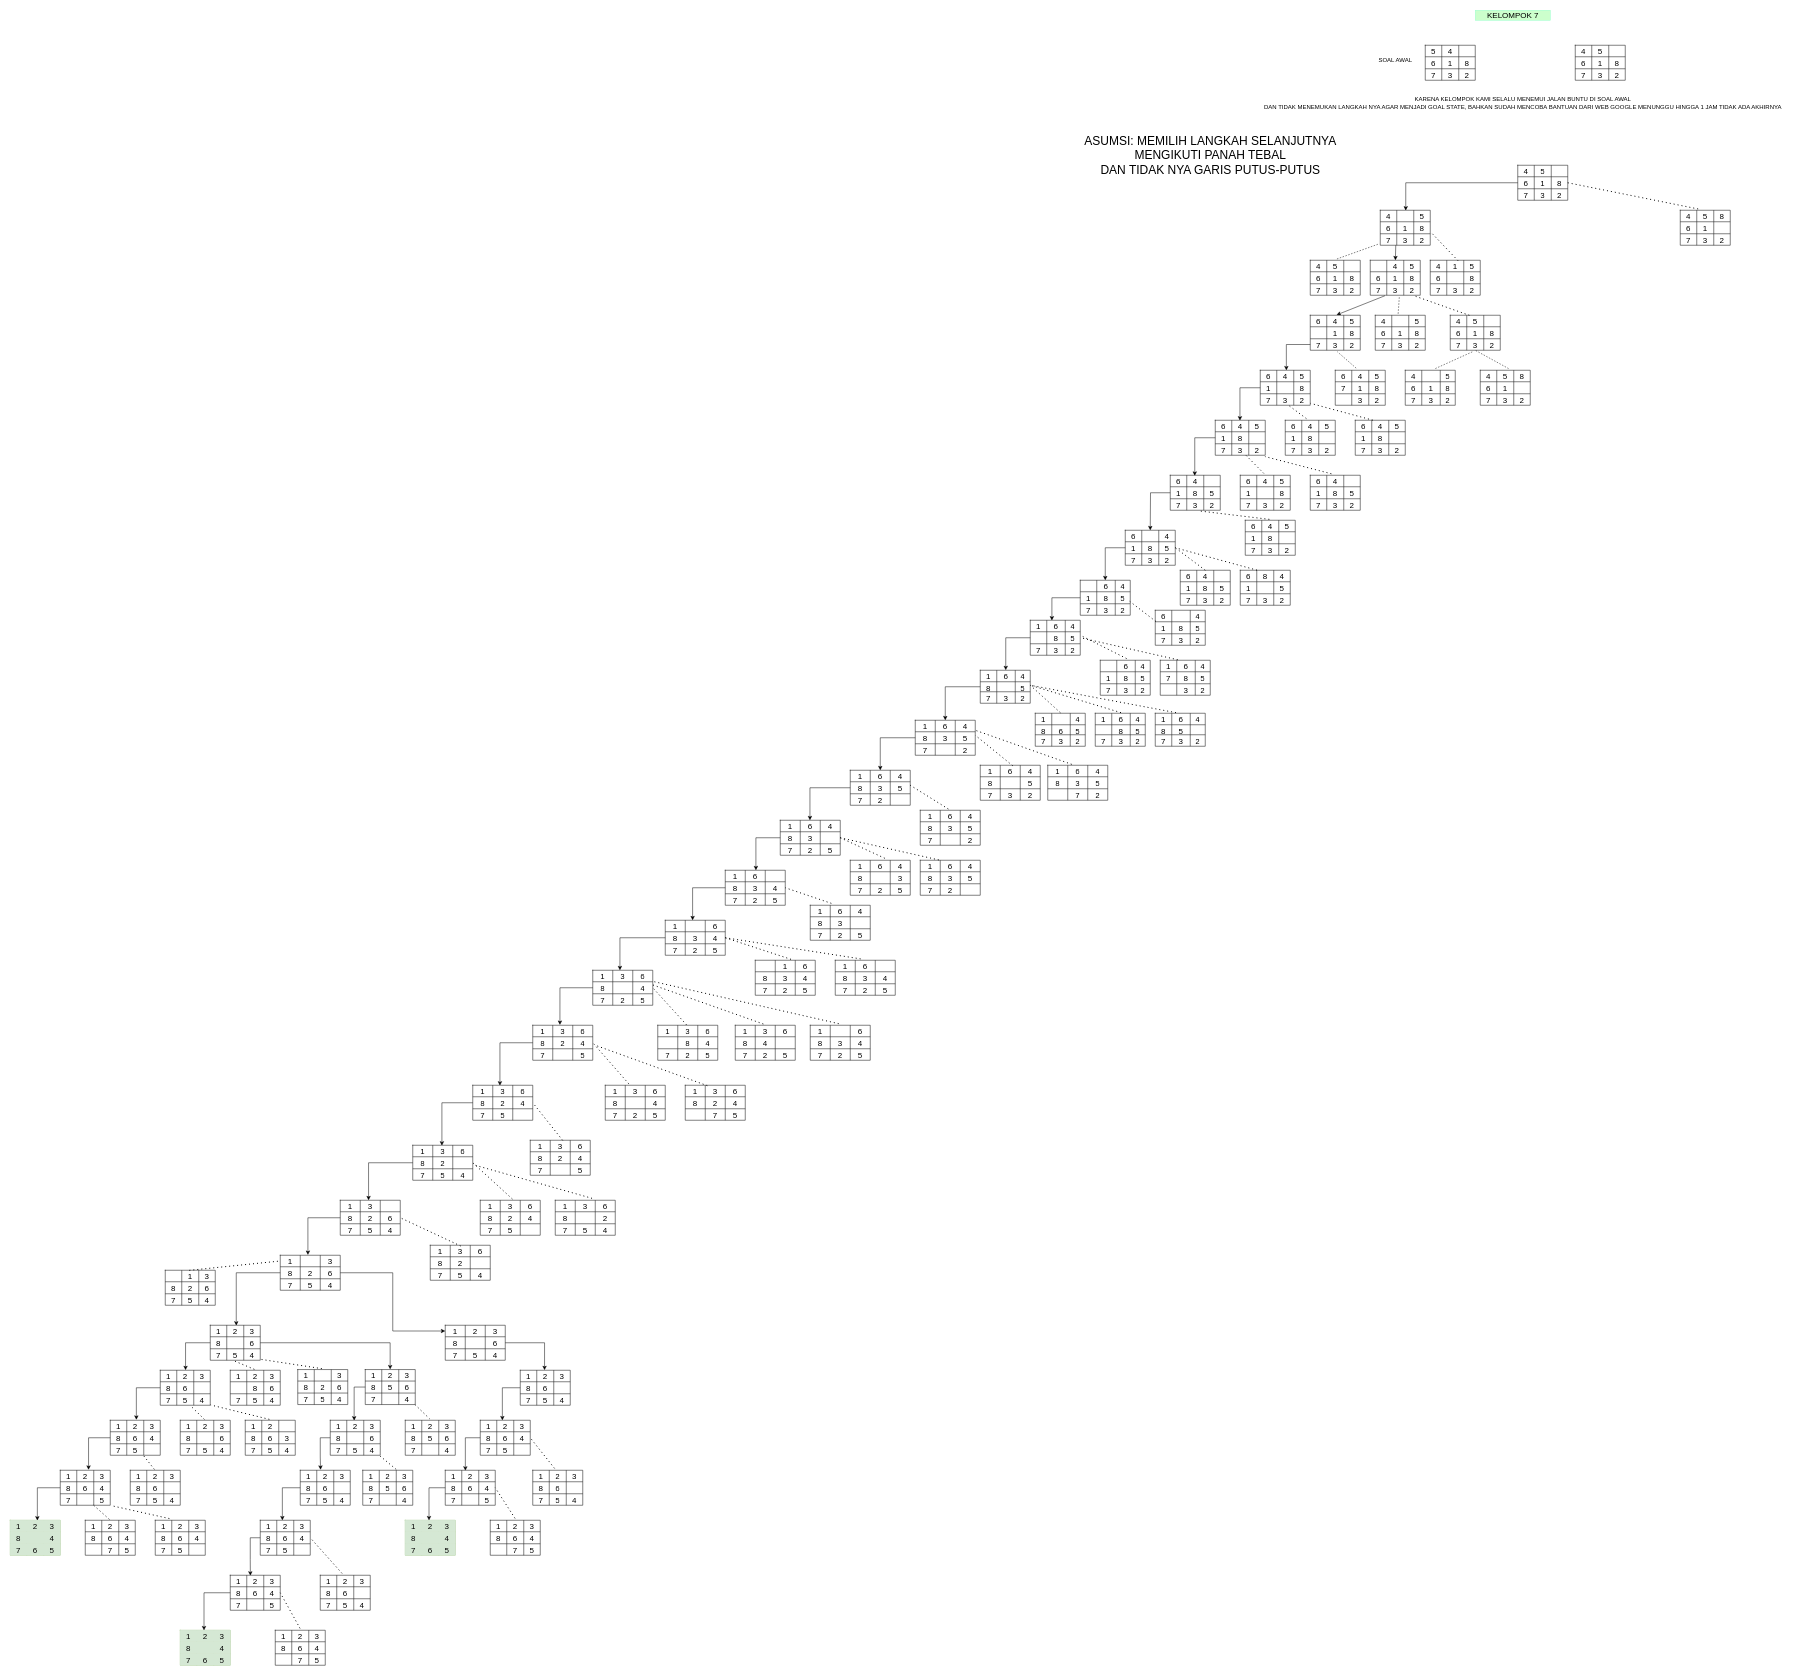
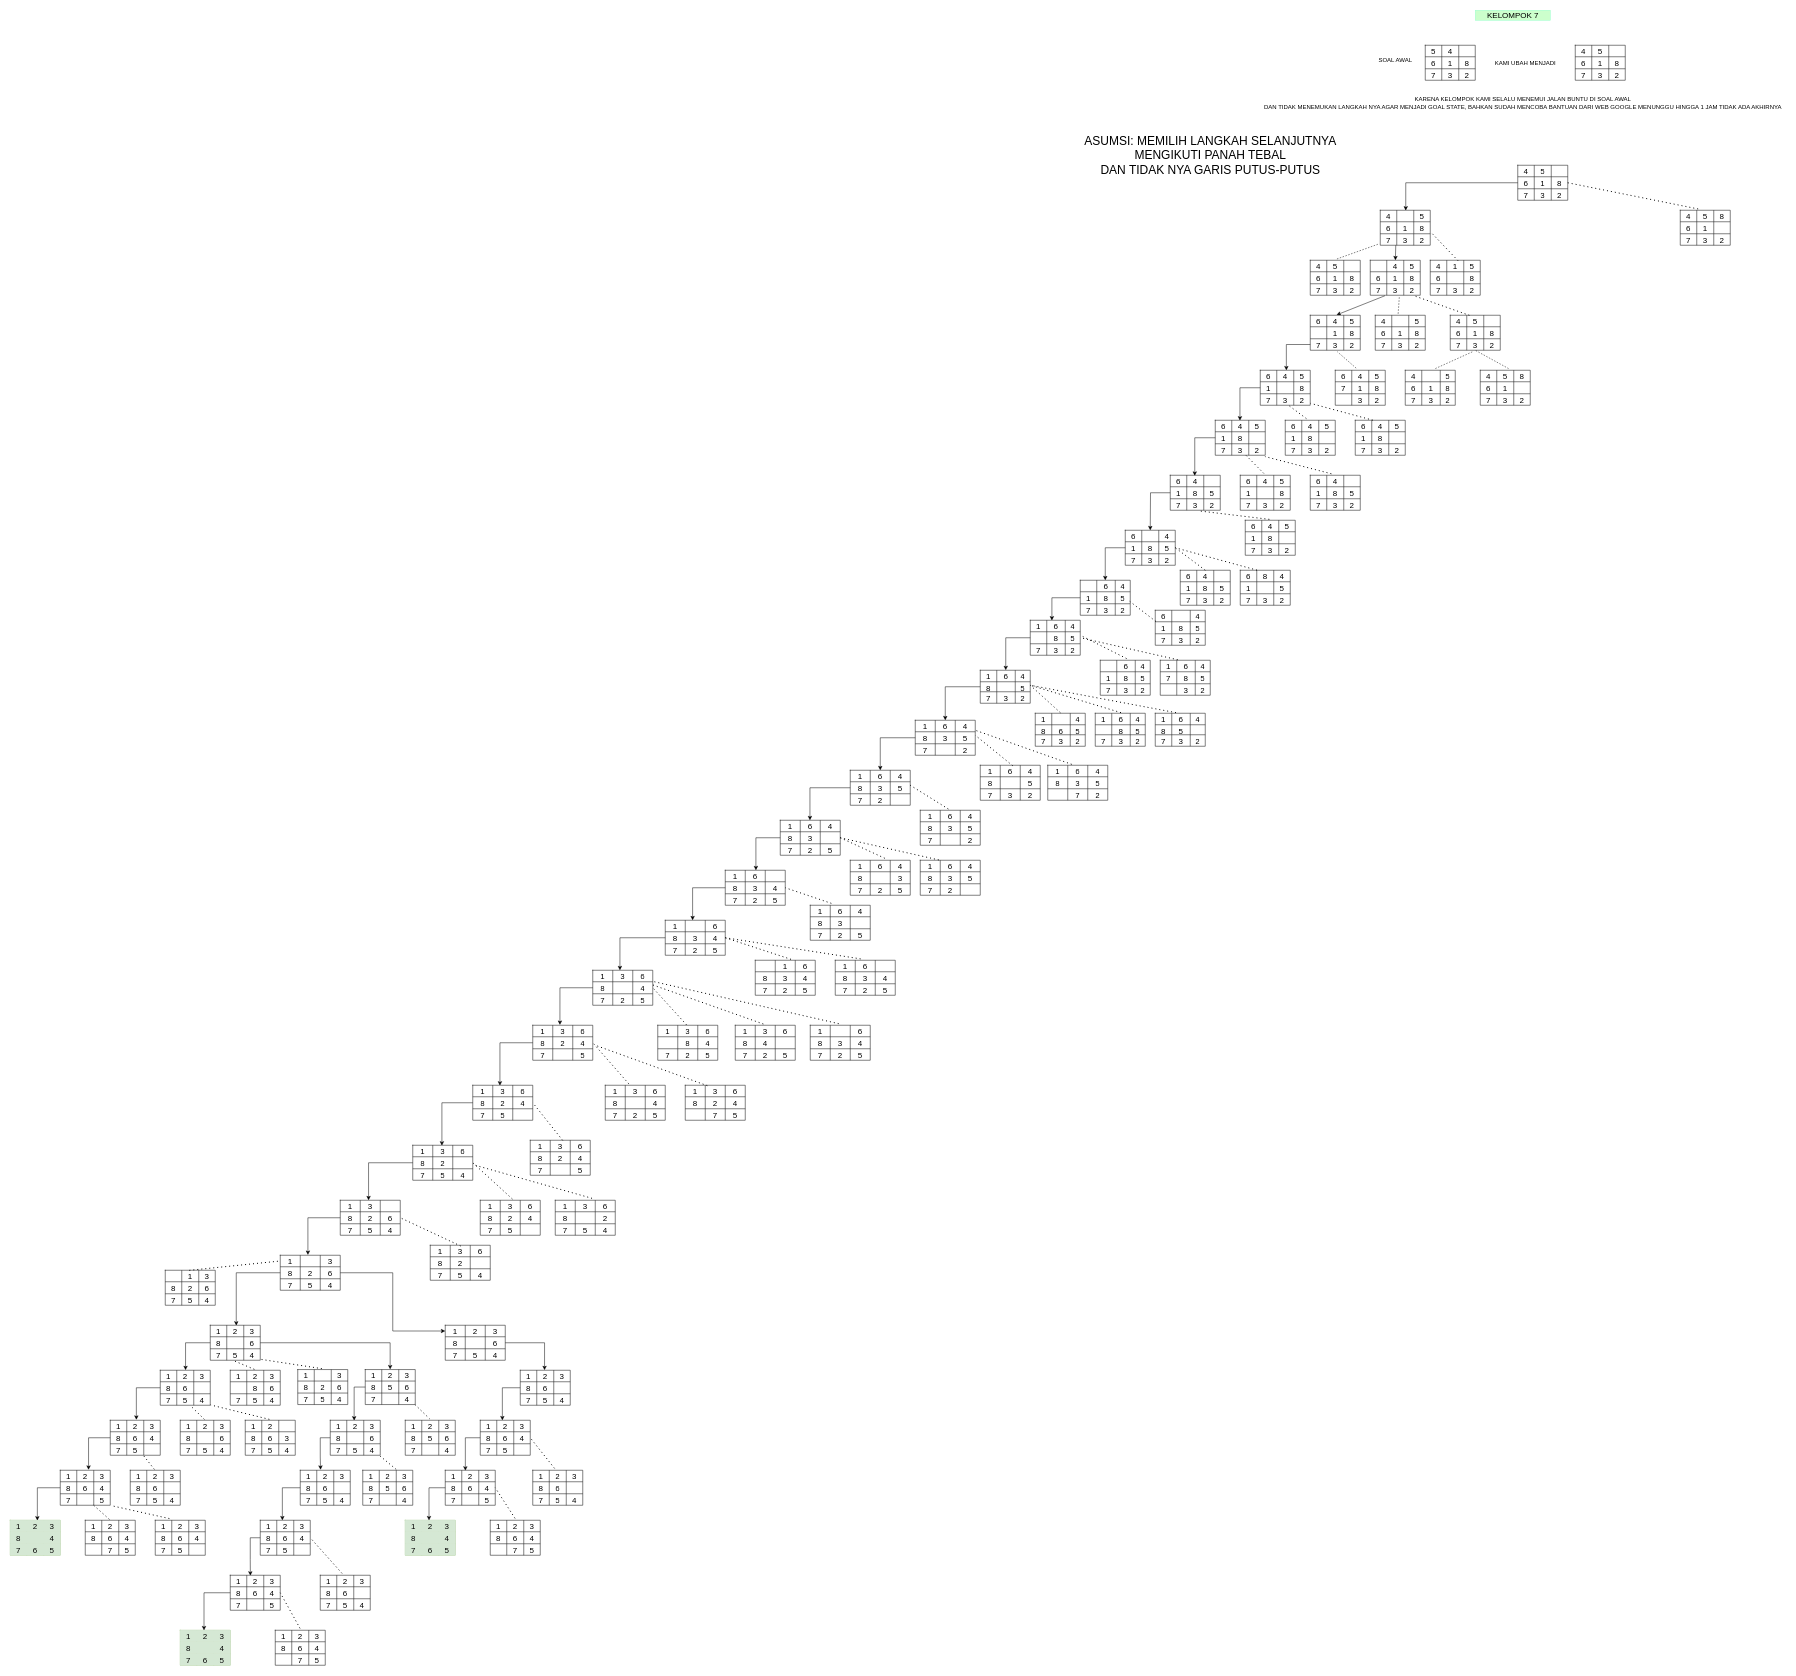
+ <mxCell id="713" value="KAMI UBAH MENJADI" style="text;html=1;align=center;verticalAlign=middle;resizable=0;points=[];autosize=1;" vertex="1" parent="1"><mxGeometry x="2980" y="115" width="140" height="20" as="geometry" /></mxCell>
